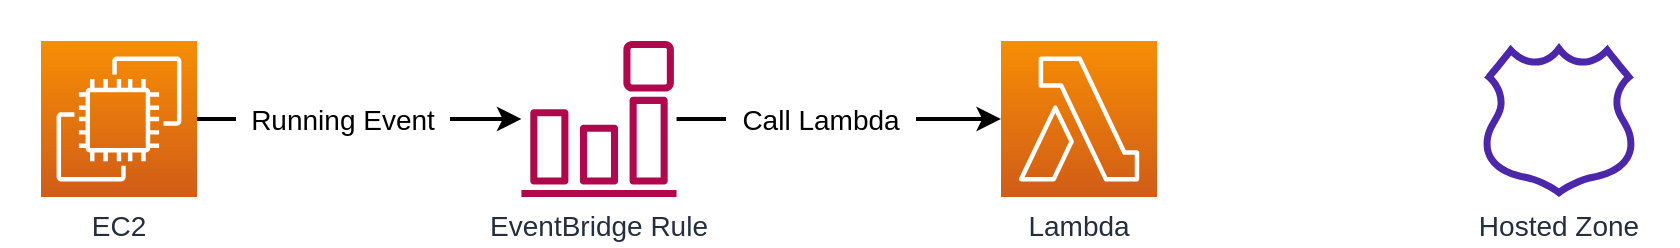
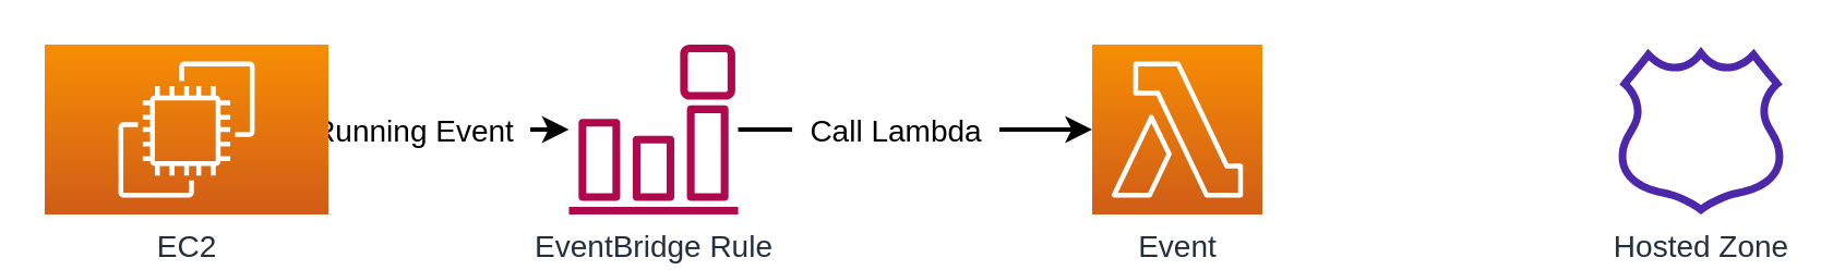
- <mxCell id="4" value="EC2" style="sketch=0;points=[[0,0,0],[0.25,0,0],[0.5,0,0],[0.75,0,0],[1,0,0],[0,1,0],[0.25,1,0],[0.5,1,0],[0.75,1,0],[1,1,0],[0,0.25,0],[0,0.5,0],[0,0.75,0],[1,0.25,0],[1,0.5,0],[1,0.75,0]];outlineConnect=0;fontColor=#232F3E;gradientColor=#F78E04;gradientDirection=north;fillColor=#D05C17;strokeColor=#ffffff;dashed=0;verticalLabelPosition=bottom;verticalAlign=top;align=center;html=1;fontSize=14;fontStyle=0;aspect=fixed;shape=mxgraph.aws4.resourceIcon;resIcon=mxgraph.aws4.ec2;" parent="1" vertex="1"><mxGeometry x="20" y="20" width="78" height="78" as="geometry" /></mxCell>
+ <mxCell id="4" value="EC2" style="sketch=0;points=[[0,0,0],[0.25,0,0],[0.5,0,0],[0.75,0,0],[1,0,0],[0,1,0],[0.25,1,0],[0.5,1,0],[0.75,1,0],[1,1,0],[0,0.25,0],[0,0.5,0],[0,0.75,0],[1,0.25,0],[1,0.5,0],[1,0.75,0]];outlineConnect=0;fontColor=#232F3E;gradientColor=#F78E04;gradientDirection=north;fillColor=#D05C17;strokeColor=#ffffff;dashed=0;verticalLabelPosition=bottom;verticalAlign=top;align=center;html=1;fontSize=14;fontStyle=0;aspect=fixed;shape=mxgraph.aws4.resourceIcon;resIcon=mxgraph.aws4.ec2;" parent="1" vertex="1"><mxGeometry x="20" y="20" width="130" height="78" as="geometry" /></mxCell>
- <mxCell id="8" value="Lambda" style="sketch=0;points=[[0,0,0],[0.25,0,0],[0.5,0,0],[0.75,0,0],[1,0,0],[0,1,0],[0.25,1,0],[0.5,1,0],[0.75,1,0],[1,1,0],[0,0.25,0],[0,0.5,0],[0,0.75,0],[1,0.25,0],[1,0.5,0],[1,0.75,0]];outlineConnect=0;fontColor=#232F3E;gradientColor=#F78E04;gradientDirection=north;fillColor=#D05C17;strokeColor=#ffffff;dashed=0;verticalLabelPosition=bottom;verticalAlign=top;align=center;html=1;fontSize=14;fontStyle=0;aspect=fixed;shape=mxgraph.aws4.resourceIcon;resIcon=mxgraph.aws4.lambda;" parent="1" vertex="1"><mxGeometry x="500" y="20" width="78" height="78" as="geometry" /></mxCell>
+ <mxCell id="8" value="Event" style="sketch=0;points=[[0,0,0],[0.25,0,0],[0.5,0,0],[0.75,0,0],[1,0,0],[0,1,0],[0.25,1,0],[0.5,1,0],[0.75,1,0],[1,1,0],[0,0.25,0],[0,0.5,0],[0,0.75,0],[1,0.25,0],[1,0.5,0],[1,0.75,0]];outlineConnect=0;fontColor=#232F3E;gradientColor=#F78E04;gradientDirection=north;fillColor=#D05C17;strokeColor=#ffffff;dashed=0;verticalLabelPosition=bottom;verticalAlign=top;align=center;html=1;fontSize=14;fontStyle=0;aspect=fixed;shape=mxgraph.aws4.resourceIcon;resIcon=mxgraph.aws4.lambda;" parent="1" vertex="1"><mxGeometry x="500" y="20" width="78" height="78" as="geometry" /></mxCell>
